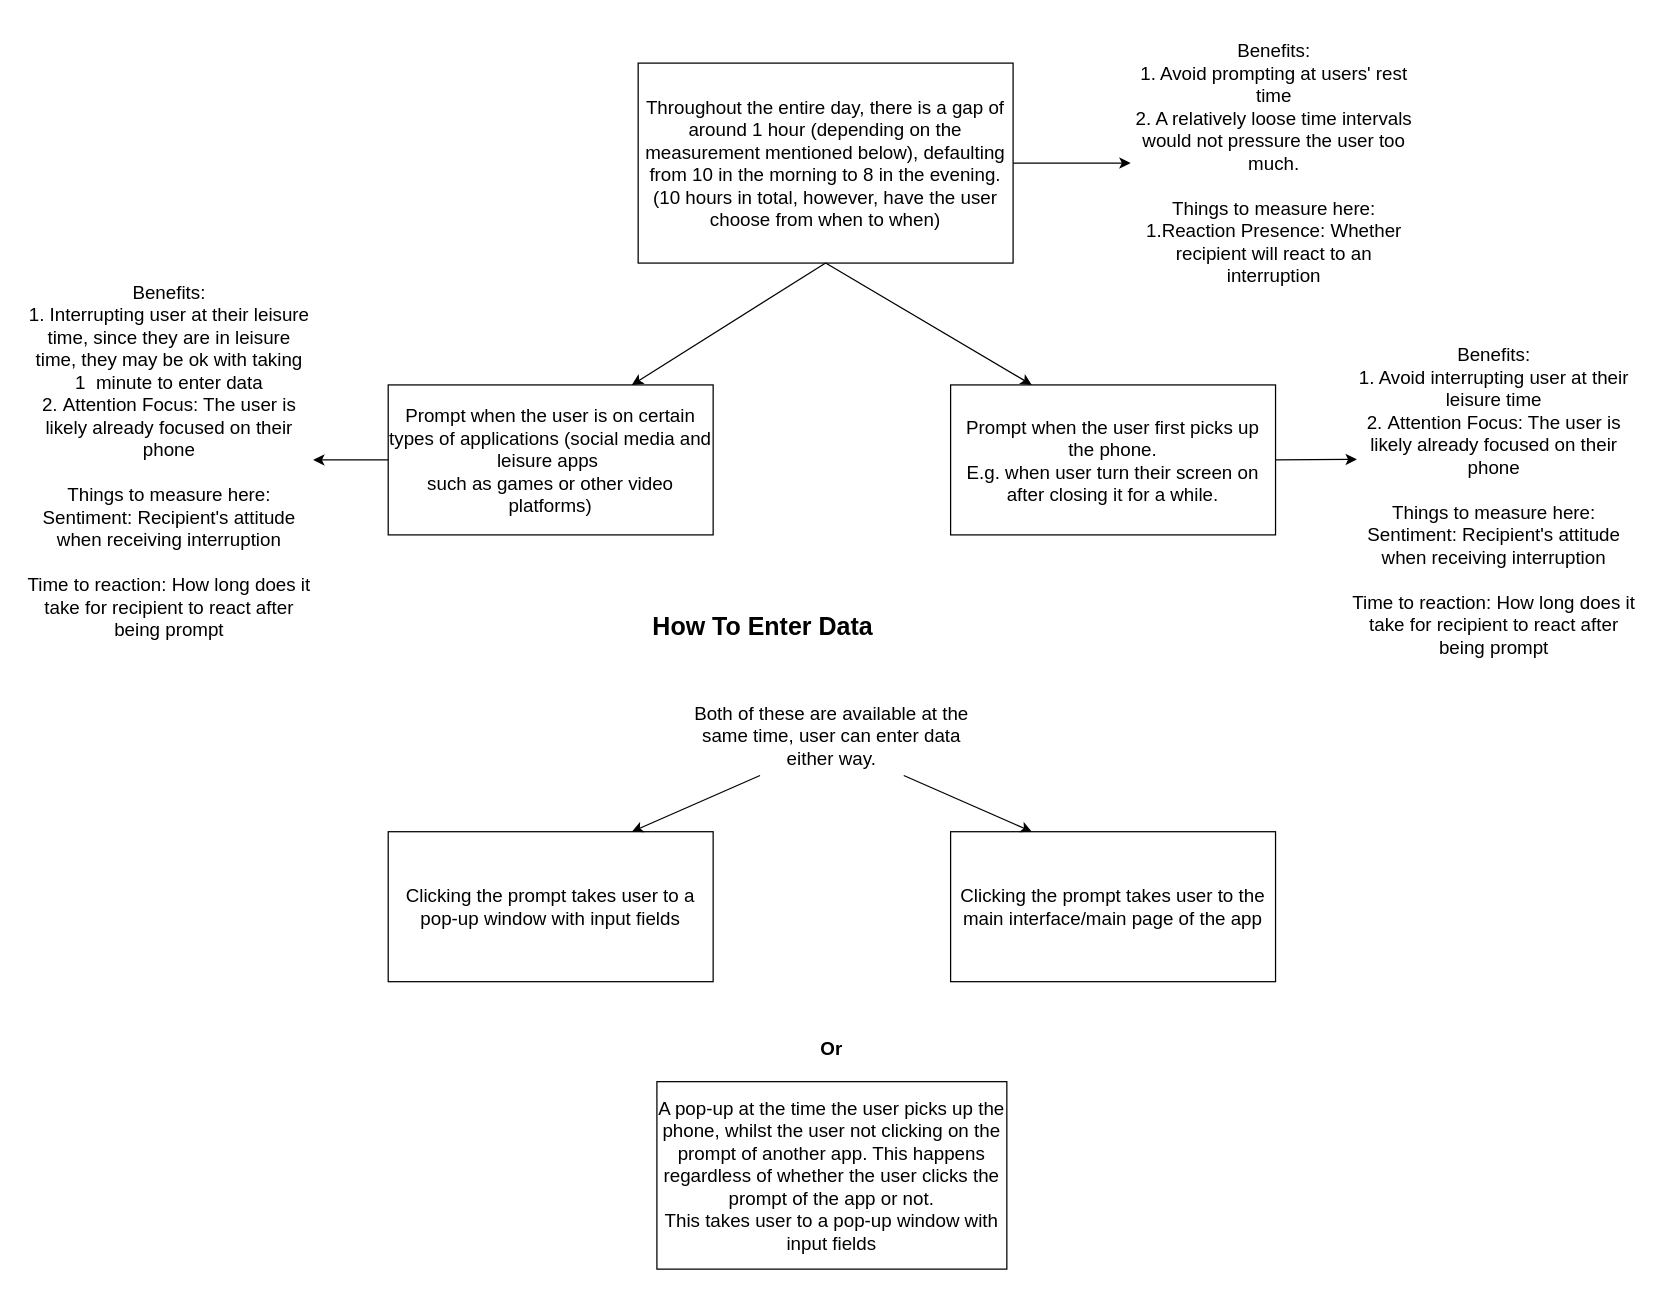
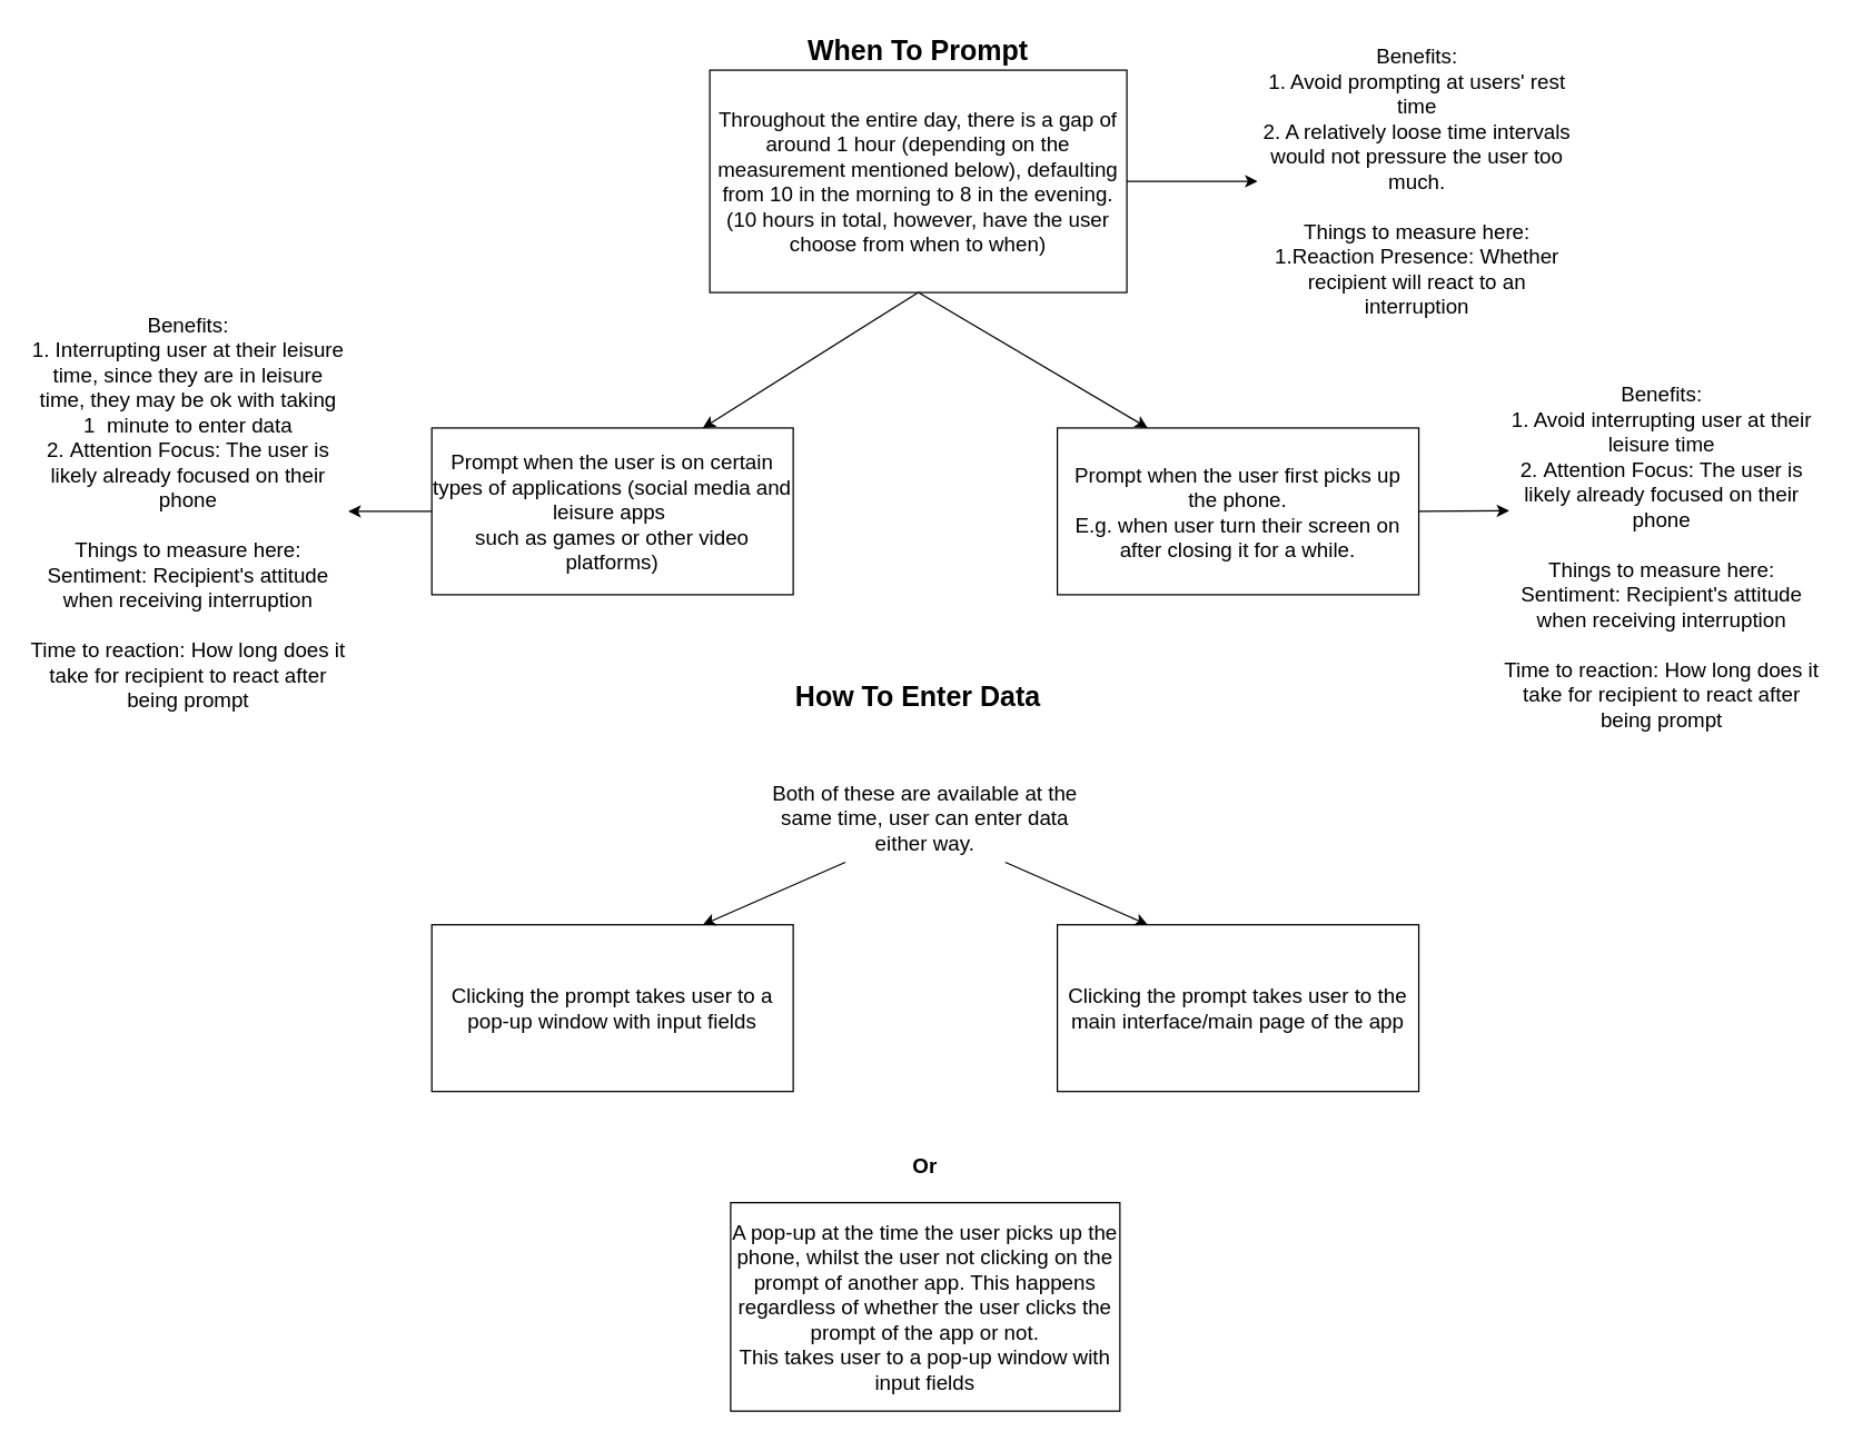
+ <mxCell id="13" value="&lt;b&gt;&lt;font style=&quot;font-size: 20px;&quot;&gt;When To Prompt&lt;/font&gt;&lt;/b&gt;" style="text;html=1;align=center;verticalAlign=middle;whiteSpace=wrap;rounded=0;" vertex="1" parent="1"><mxGeometry x="575" y="20" width="170" height="30" as="geometry" /></mxCell>
- <mxCell id="15" value="&lt;b&gt;&lt;font style=&quot;font-size: 20px;&quot;&gt;How To Enter Data&lt;/font&gt;&lt;/b&gt;" style="text;html=1;align=center;verticalAlign=middle;whiteSpace=wrap;rounded=0;" vertex="1" parent="1"><mxGeometry x="510" y="485" width="200" height="30" as="geometry" /></mxCell>
+ <mxCell id="15" value="&lt;b&gt;&lt;font style=&quot;font-size: 20px;&quot;&gt;How To Enter Data&lt;/font&gt;&lt;/b&gt;" style="text;html=1;align=center;verticalAlign=middle;whiteSpace=wrap;rounded=0;" vertex="1" parent="1"><mxGeometry x="560" y="485" width="200" height="30" as="geometry" /></mxCell>
